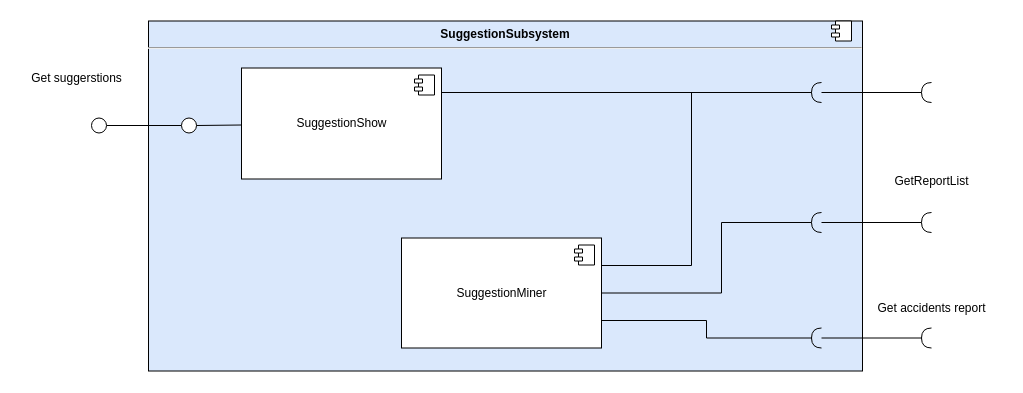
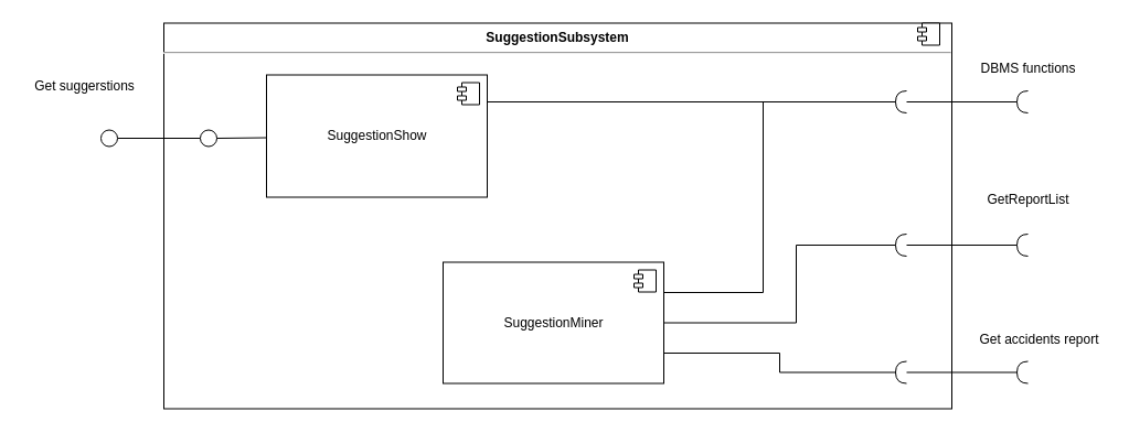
+ <mxCell id="22" value="DBMS functions" style="text;html=1;align=center;verticalAlign=middle;resizable=0;points=[];;autosize=1;" parent="1" vertex="1"><mxGeometry x="881" y="52" width="100" height="20" as="geometry" /></mxCell>
- <mxCell id="2" value="&lt;p style=&quot;margin: 0px ; margin-top: 6px ; text-align: center&quot;&gt;&lt;b&gt;SuggestionSubsystem&lt;/b&gt;&lt;/p&gt;&lt;hr&gt;&lt;p style=&quot;margin: 0px ; margin-left: 8px&quot;&gt;&lt;br&gt;&lt;/p&gt;" style="align=left;overflow=fill;html=1;fillColor=#dae8fc;" parent="1" vertex="1"><mxGeometry x="148" y="20.5" width="714" height="350" as="geometry" /></mxCell>
+ <mxCell id="2" value="&lt;p style=&quot;margin: 0px ; margin-top: 6px ; text-align: center&quot;&gt;&lt;b&gt;SuggestionSubsystem&lt;/b&gt;&lt;/p&gt;&lt;hr&gt;&lt;p style=&quot;margin: 0px ; margin-left: 8px&quot;&gt;&lt;br&gt;&lt;/p&gt;" style="align=left;overflow=fill;html=1;" parent="1" vertex="1"><mxGeometry x="148" y="20.5" width="714" height="350" as="geometry" /></mxCell>
- <mxCell id="23" value="Get accidents report" style="text;html=1;align=center;verticalAlign=middle;resizable=0;points=[];;autosize=1;" parent="1" vertex="1"><mxGeometry x="871" y="297.5" width="120" height="20" as="geometry" /></mxCell>
+ <mxCell id="23" value="Get accidents report" style="text;html=1;align=center;verticalAlign=middle;resizable=0;points=[];;autosize=1;" parent="1" vertex="1"><mxGeometry x="881" y="297.5" width="120" height="20" as="geometry" /></mxCell>
